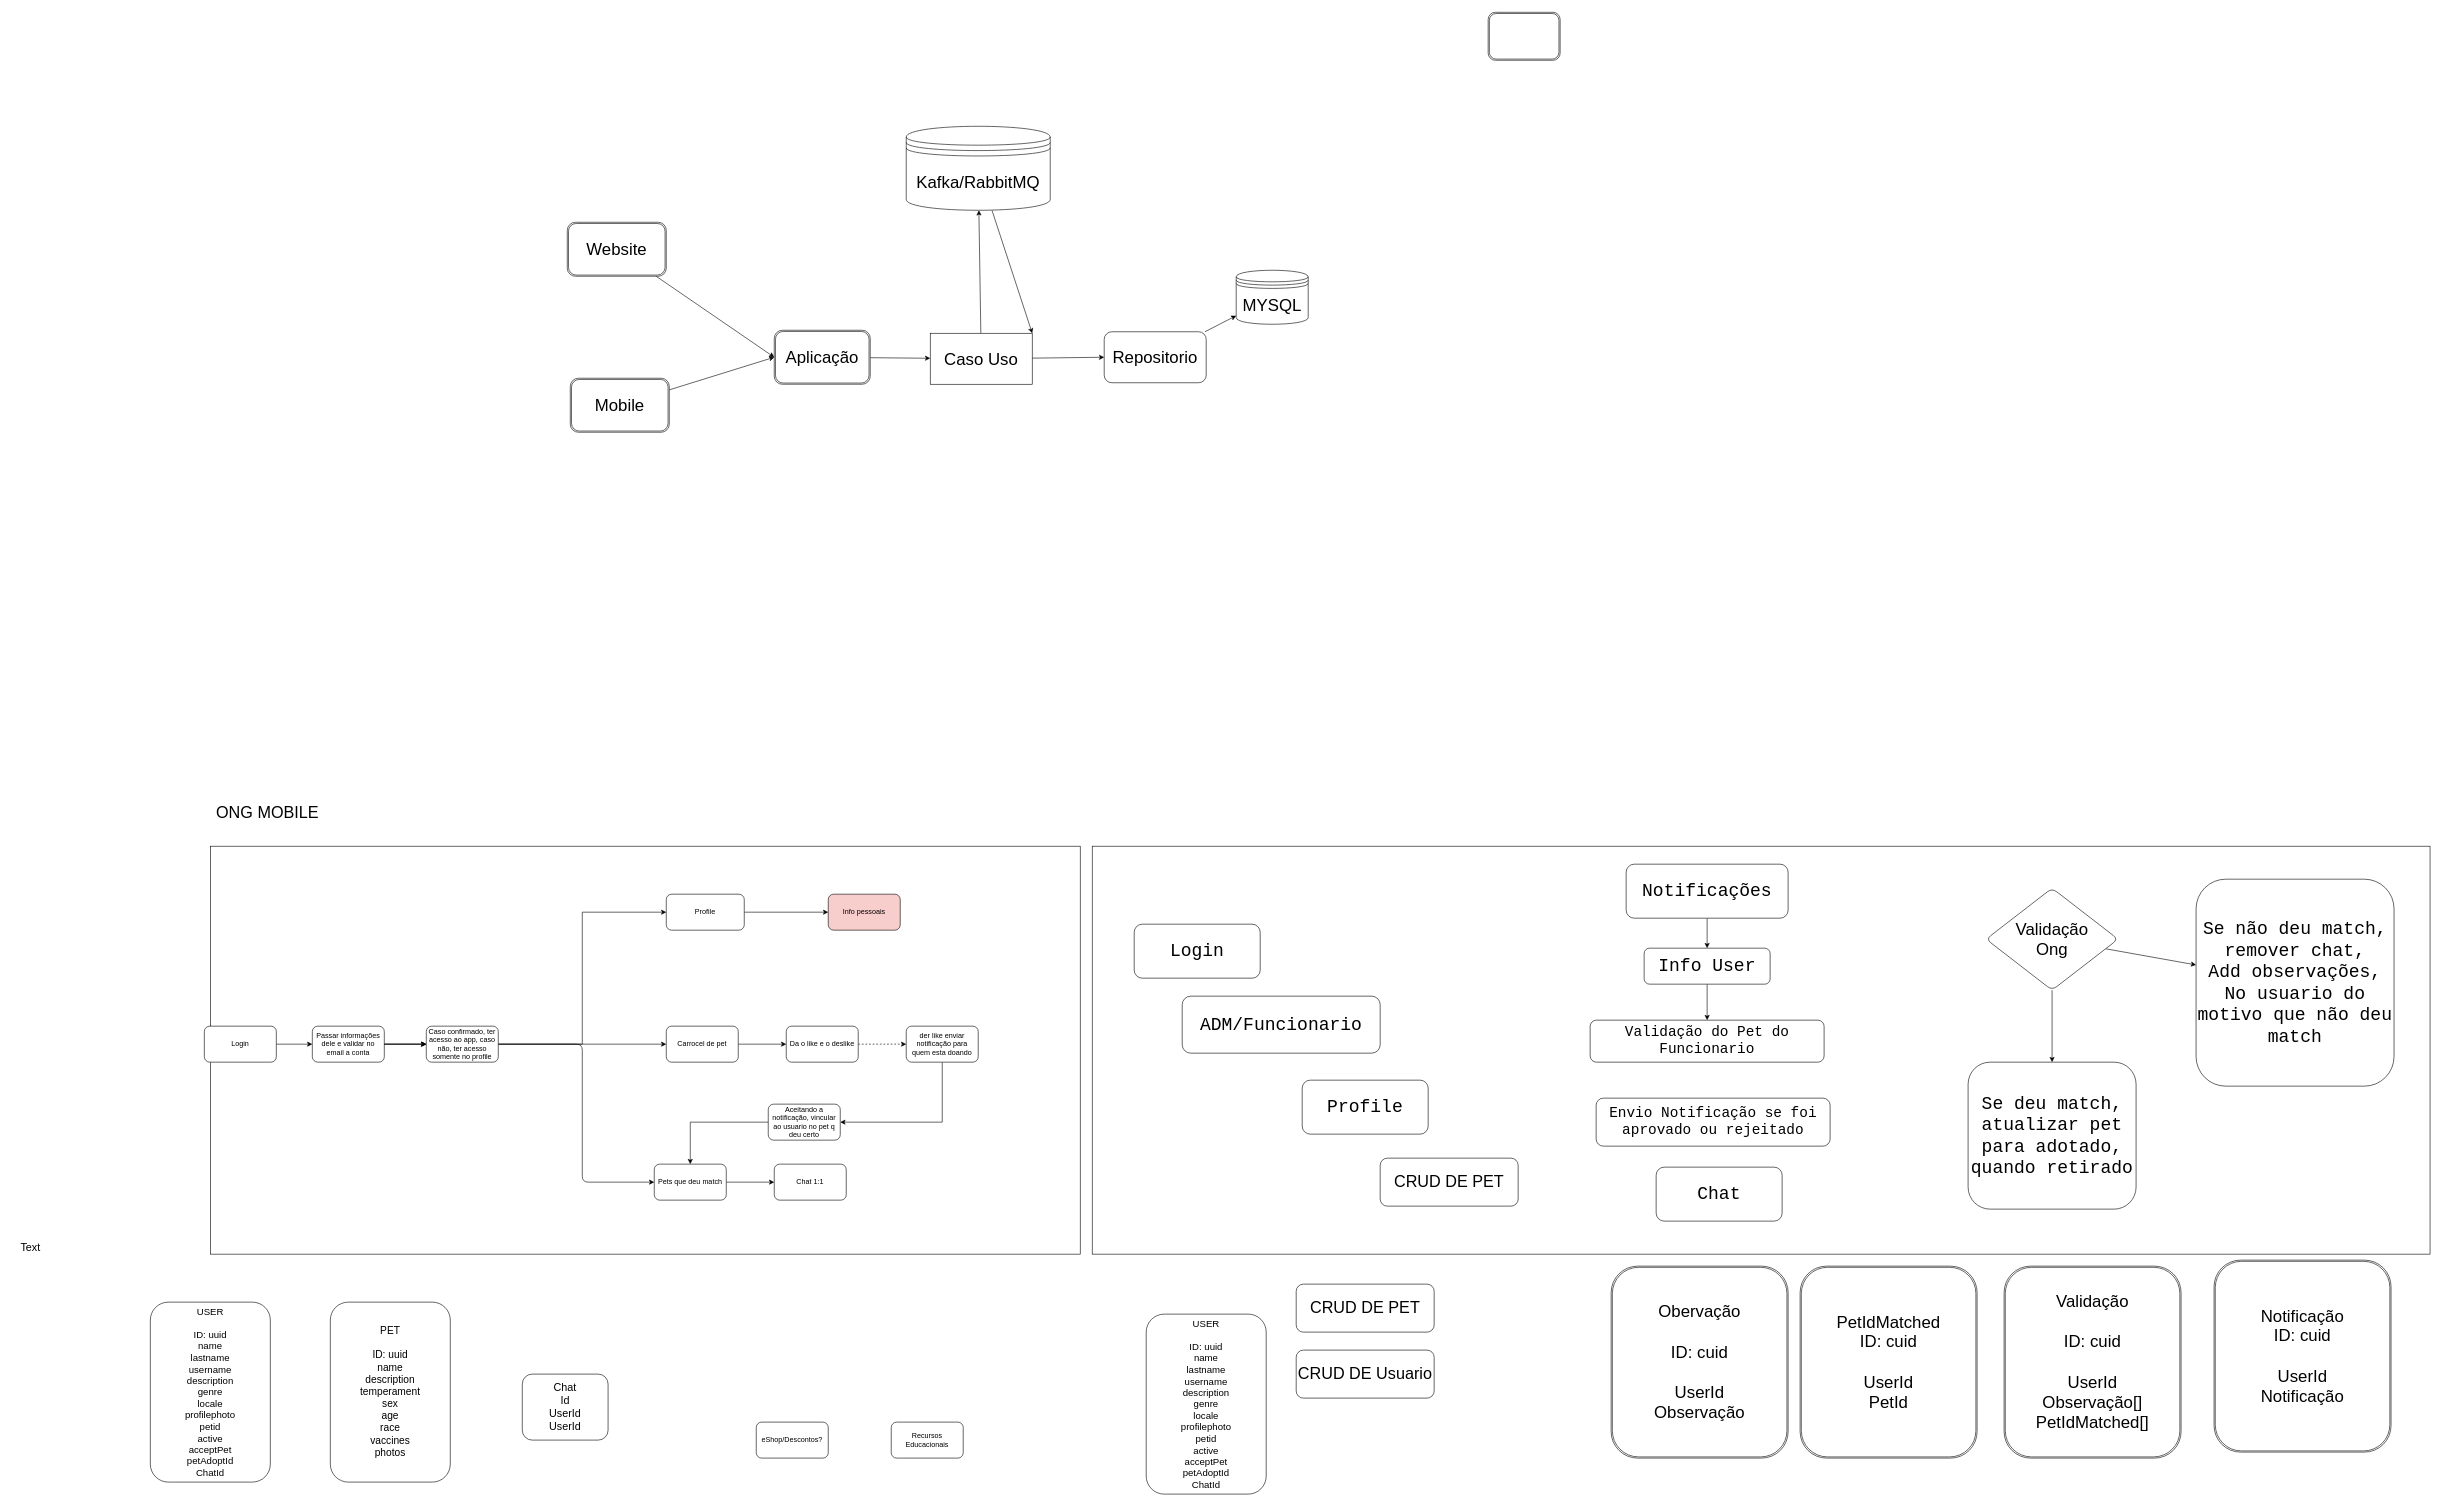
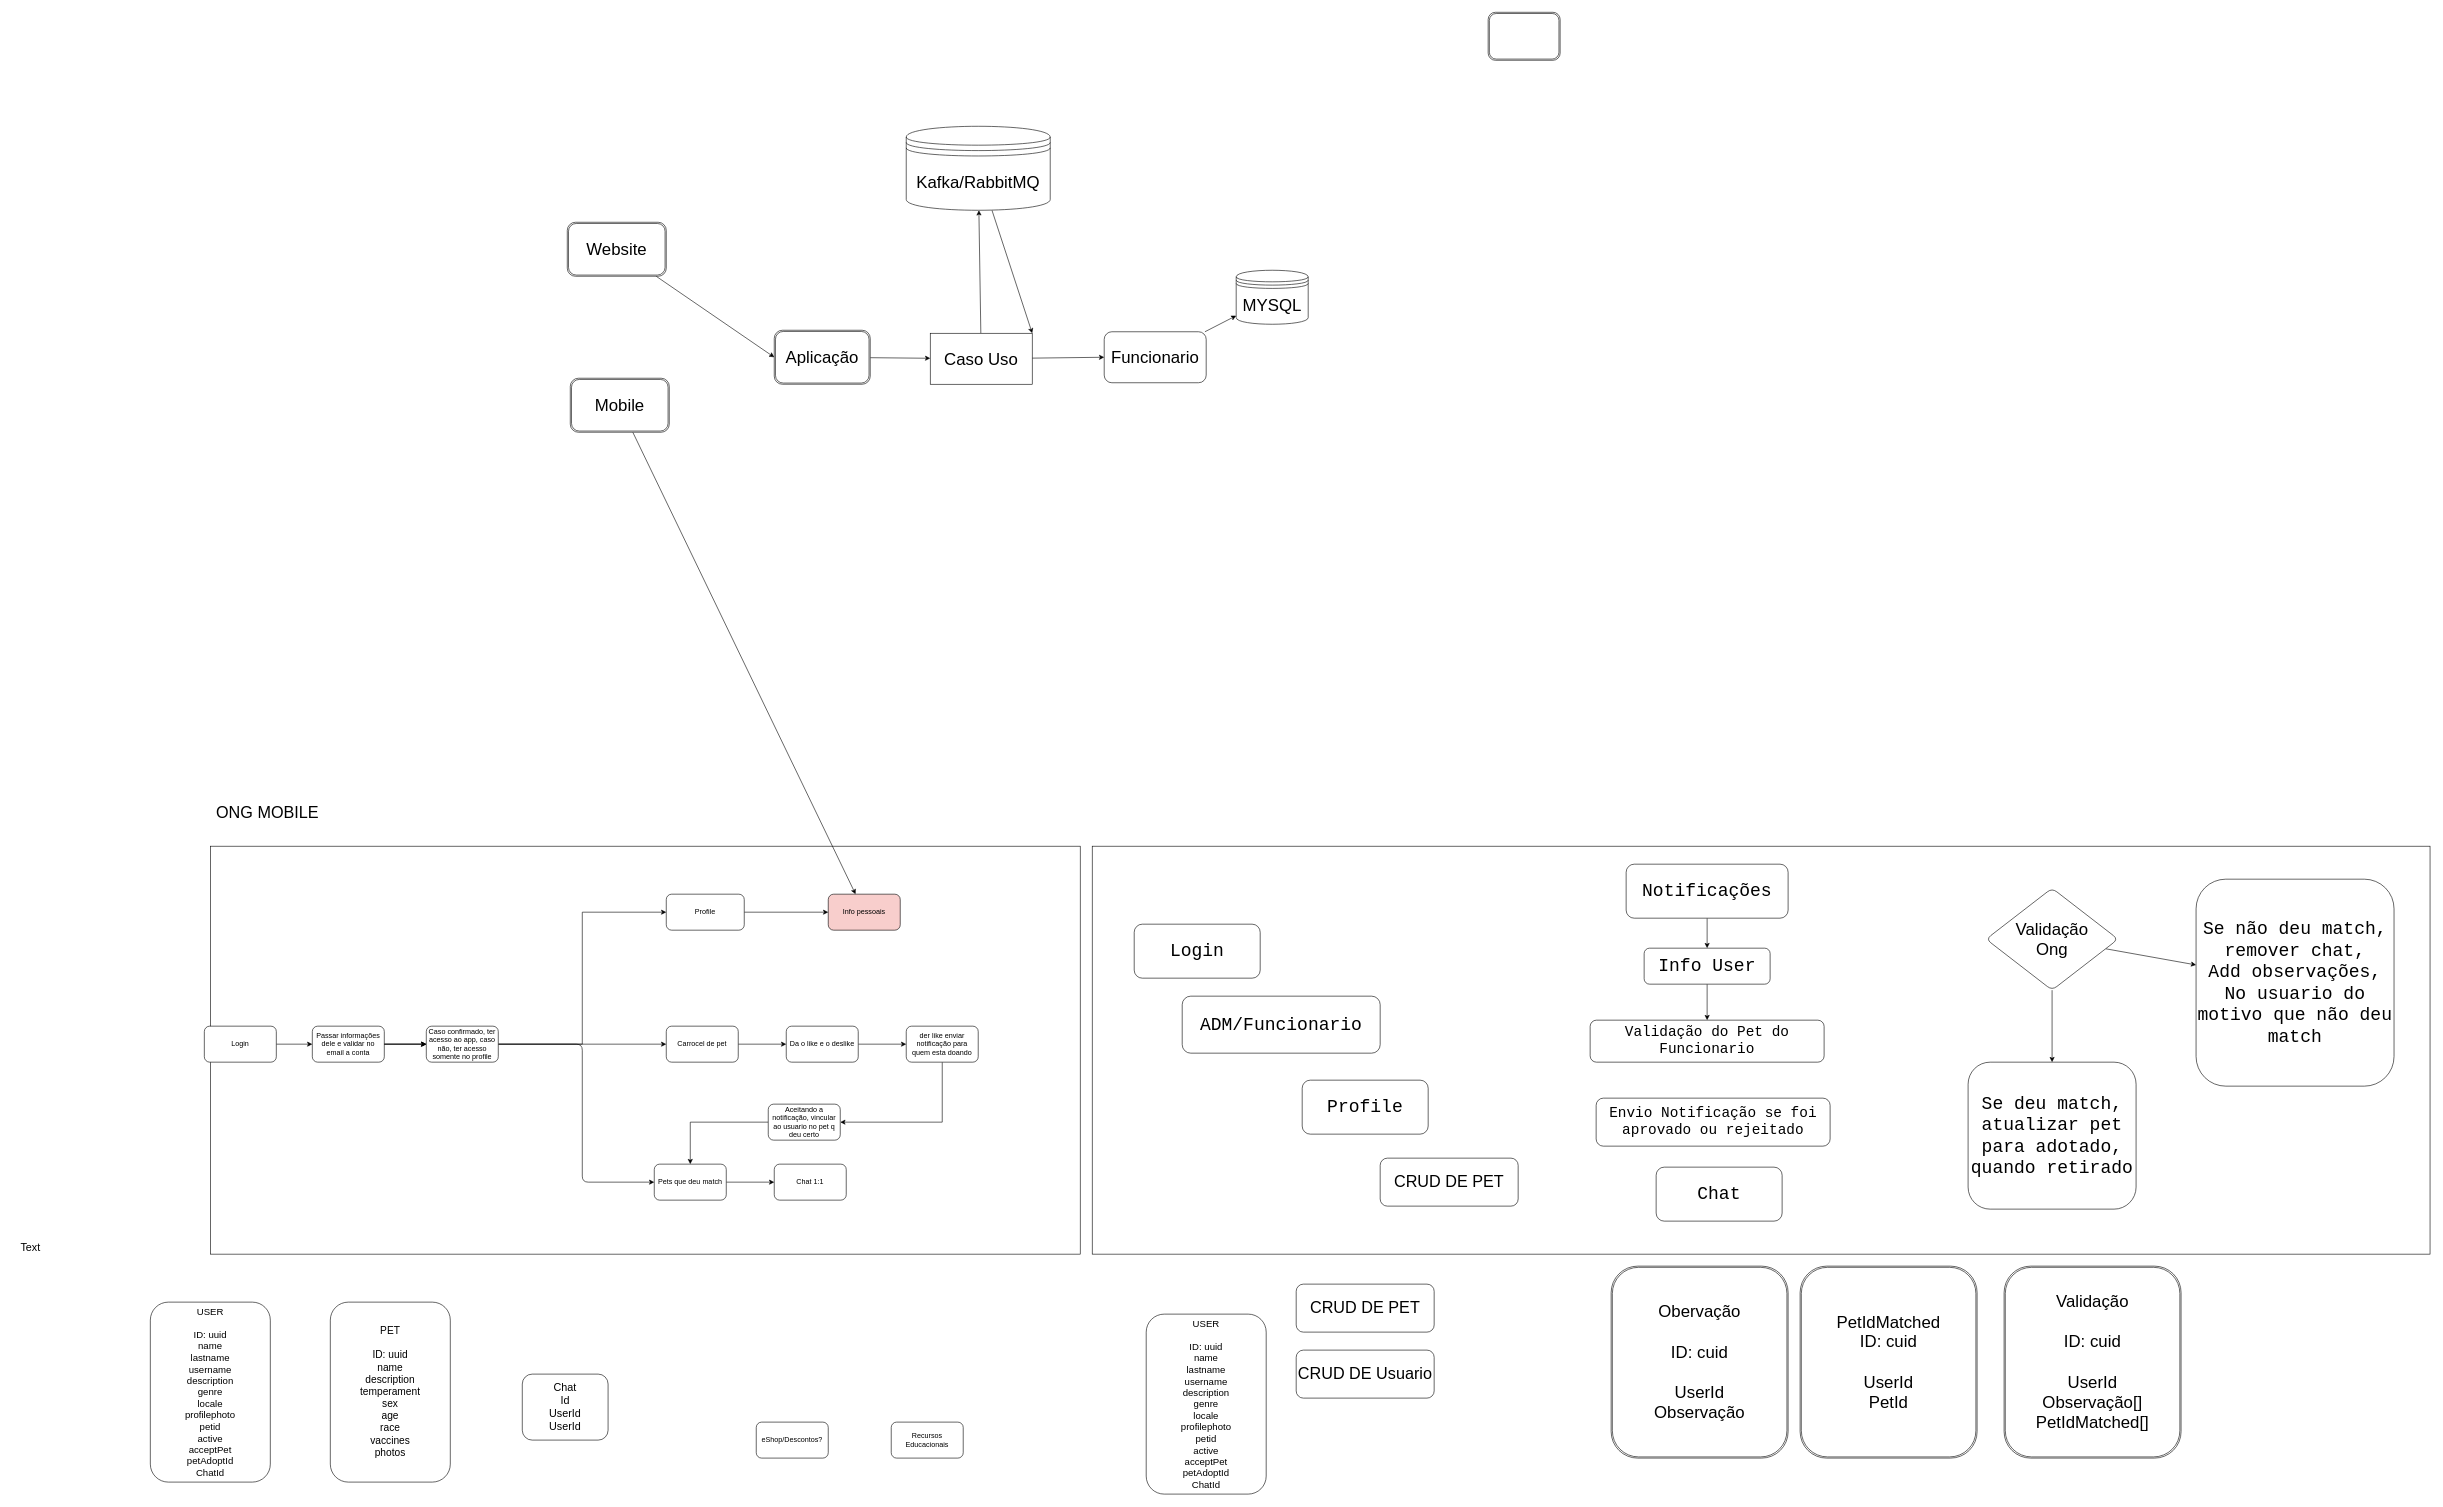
- <mxCell id="70" value="Repositorio" style="whiteSpace=wrap;html=1;fontSize=28;rounded=1;" vertex="1" parent="1"><mxGeometry x="1840" y="552.5" width="170" height="85" as="geometry" /></mxCell>
+ <mxCell id="70" value="Funcionario" style="whiteSpace=wrap;html=1;fontSize=28;rounded=1;" vertex="1" parent="1"><mxGeometry x="1840" y="552.5" width="170" height="85" as="geometry" /></mxCell>
- <mxCell id="63" style="edgeStyle=none;html=1;entryX=0;entryY=0.5;entryDx=0;entryDy=0;fontSize=28;" edge="1" parent="1" source="64" target="60"><mxGeometry relative="1" as="geometry" /></mxCell>
+ <mxCell id="63" style="edgeStyle=none;html=1;fontSize=28;" edge="1" parent="1" source="64" target="19"><mxGeometry relative="1" as="geometry" /></mxCell>
- <mxCell id="15" value="" style="edgeStyle=orthogonalEdgeStyle;rounded=0;orthogonalLoop=1;jettySize=auto;html=1;dashed=1;" parent="1" source="16" target="18" edge="1"><mxGeometry relative="1" as="geometry" /></mxCell>
+ <mxCell id="15" value="" style="edgeStyle=orthogonalEdgeStyle;rounded=0;orthogonalLoop=1;jettySize=auto;html=1;" parent="1" source="16" target="18" edge="1"><mxGeometry relative="1" as="geometry" /></mxCell>
- <mxCell id="55" value="Notificação&lt;br&gt;ID: cuid&lt;br&gt;&lt;br&gt;UserId&lt;br&gt;Notificação" style="shape=ext;double=1;rounded=1;whiteSpace=wrap;html=1;fontSize=28;" vertex="1" parent="1"><mxGeometry x="3690" y="2100" width="295" height="320" as="geometry" /></mxCell>
